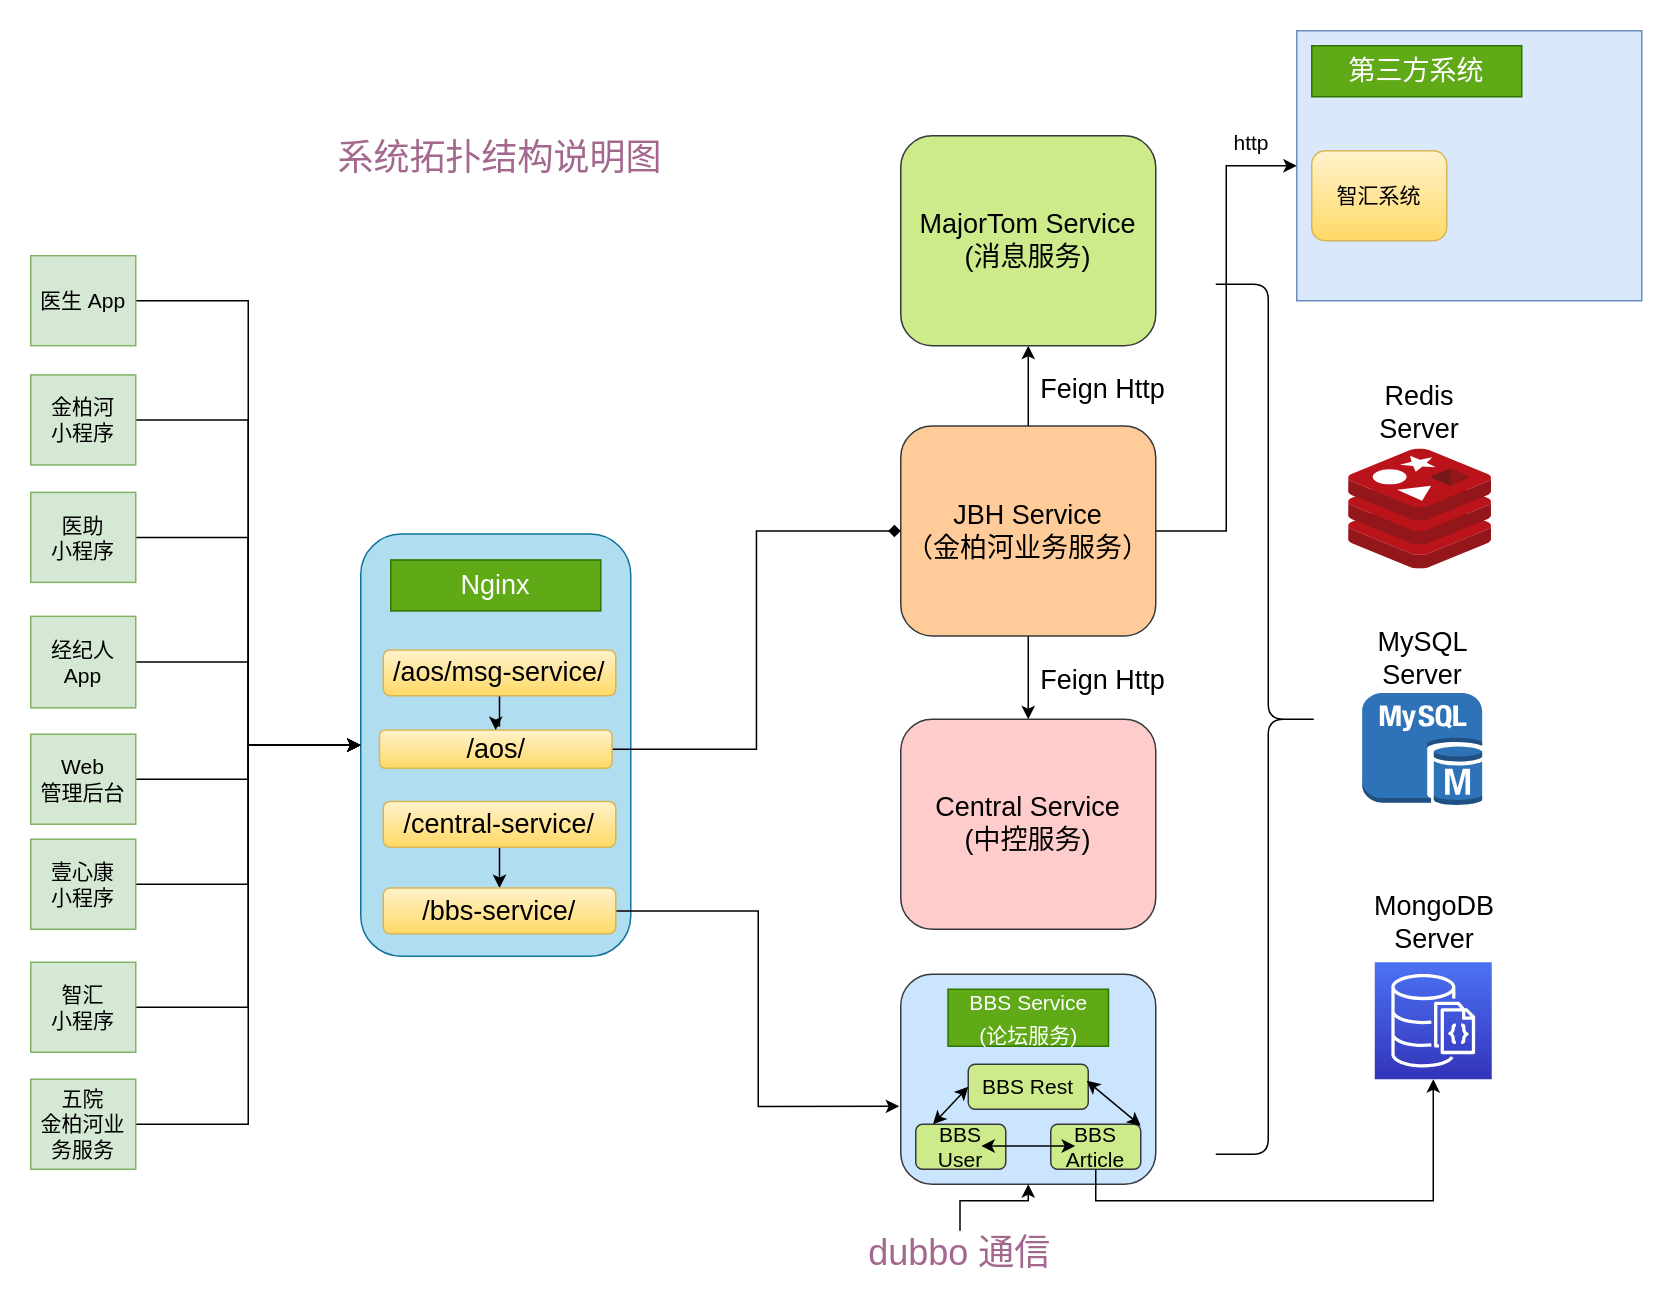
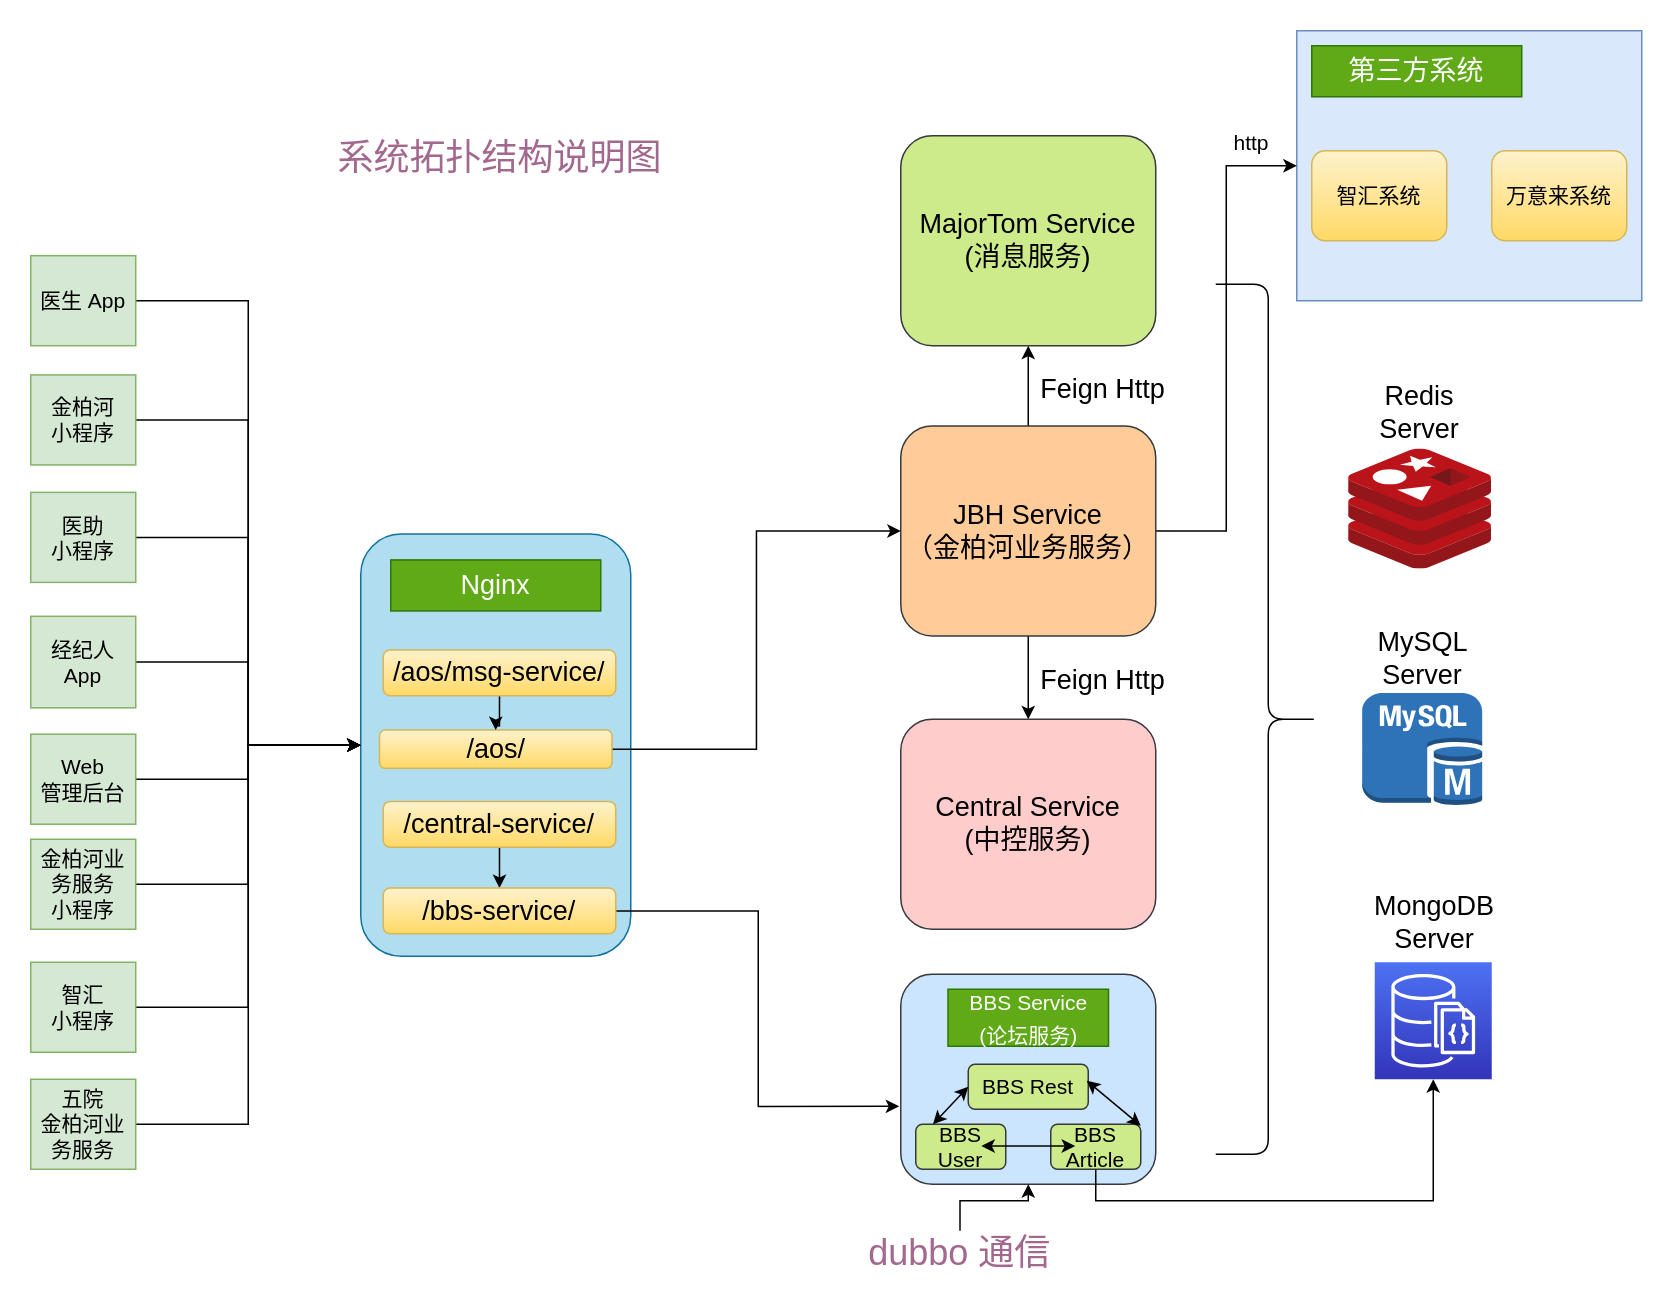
+ <mxCell id="51" value="万意来系统" style="rounded=1;whiteSpace=wrap;html=1;fontSize=14;fillColor=#fff2cc;gradientColor=#ffd966;strokeColor=#d6b656;" vertex="1" parent="1"><mxGeometry x="994" y="100" width="90" height="60" as="geometry" /></mxCell>
- <mxCell id="18" style="edgeStyle=orthogonalEdgeStyle;rounded=0;orthogonalLoop=1;jettySize=auto;html=1;entryX=0;entryY=0.5;entryDx=0;entryDy=0;fontSize=14;endArrow=diamond;" edge="1" parent="1" source="19" target="8"><mxGeometry relative="1" as="geometry" /></mxCell>
+ <mxCell id="18" style="edgeStyle=orthogonalEdgeStyle;rounded=0;orthogonalLoop=1;jettySize=auto;html=1;entryX=0;entryY=0.5;entryDx=0;entryDy=0;fontSize=14;" edge="1" parent="1" source="19" target="8"><mxGeometry relative="1" as="geometry" /></mxCell>
- <mxCell id="41" value="壹心康&lt;br&gt;小程序" style="rounded=0;whiteSpace=wrap;html=1;fontSize=14;fillColor=#d5e8d4;strokeColor=#82b366;" vertex="1" parent="1"><mxGeometry x="20" y="559" width="70" height="60" as="geometry" /></mxCell>
+ <mxCell id="41" value="金柏河业务服务&lt;br&gt;小程序" style="rounded=0;whiteSpace=wrap;html=1;fontSize=14;fillColor=#d5e8d4;strokeColor=#82b366;" vertex="1" parent="1"><mxGeometry x="20" y="559" width="70" height="60" as="geometry" /></mxCell>
